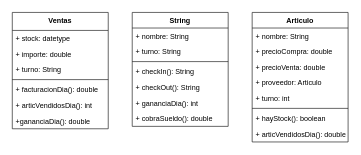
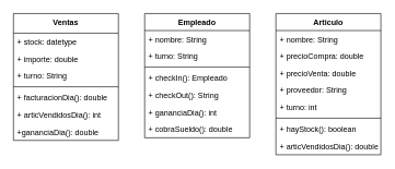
- <mxCell id="10" value="String" style="swimlane;fontStyle=1;align=center;verticalAlign=top;childLayout=stackLayout;horizontal=1;startSize=26;horizontalStack=0;resizeParent=1;resizeParentMax=0;resizeLast=0;collapsible=1;marginBottom=0;" vertex="1" parent="1"><mxGeometry x="220" y="20" width="160" height="190" as="geometry" /></mxCell>
+ <mxCell id="10" value="Empleado" style="swimlane;fontStyle=1;align=center;verticalAlign=top;childLayout=stackLayout;horizontal=1;startSize=26;horizontalStack=0;resizeParent=1;resizeParentMax=0;resizeLast=0;collapsible=1;marginBottom=0;" vertex="1" parent="1"><mxGeometry x="220" y="20" width="160" height="190" as="geometry" /></mxCell>
- <mxCell id="14" value="+ checkIn(): String" style="text;strokeColor=none;fillColor=none;align=left;verticalAlign=top;spacingLeft=4;spacingRight=4;overflow=hidden;rotatable=0;points=[[0,0.5],[1,0.5]];portConstraint=eastwest;" vertex="1" parent="10"><mxGeometry y="86" width="160" height="26" as="geometry" /></mxCell>
+ <mxCell id="14" value="+ checkIn(): Empleado" style="text;strokeColor=none;fillColor=none;align=left;verticalAlign=top;spacingLeft=4;spacingRight=4;overflow=hidden;rotatable=0;points=[[0,0.5],[1,0.5]];portConstraint=eastwest;" vertex="1" parent="10"><mxGeometry y="86" width="160" height="26" as="geometry" /></mxCell>
- <mxCell id="22" value="+ proveedor: Articulo" style="text;strokeColor=none;fillColor=none;align=left;verticalAlign=top;spacingLeft=4;spacingRight=4;overflow=hidden;rotatable=0;points=[[0,0.5],[1,0.5]];portConstraint=eastwest;" vertex="1" parent="18"><mxGeometry y="104" width="160" height="26" as="geometry" /></mxCell>
+ <mxCell id="22" value="+ proveedor: String" style="text;strokeColor=none;fillColor=none;align=left;verticalAlign=top;spacingLeft=4;spacingRight=4;overflow=hidden;rotatable=0;points=[[0,0.5],[1,0.5]];portConstraint=eastwest;" vertex="1" parent="18"><mxGeometry y="104" width="160" height="26" as="geometry" /></mxCell>
